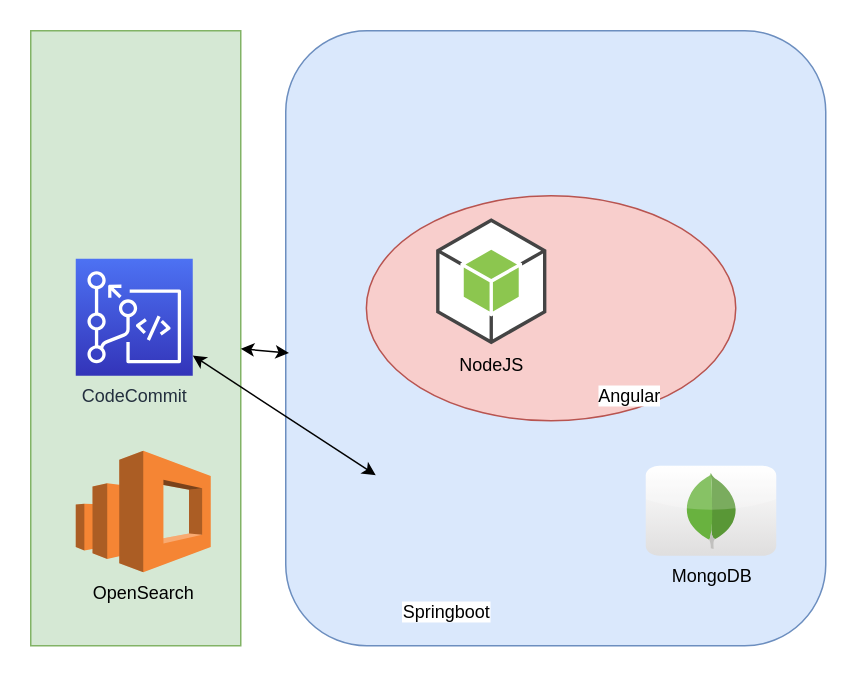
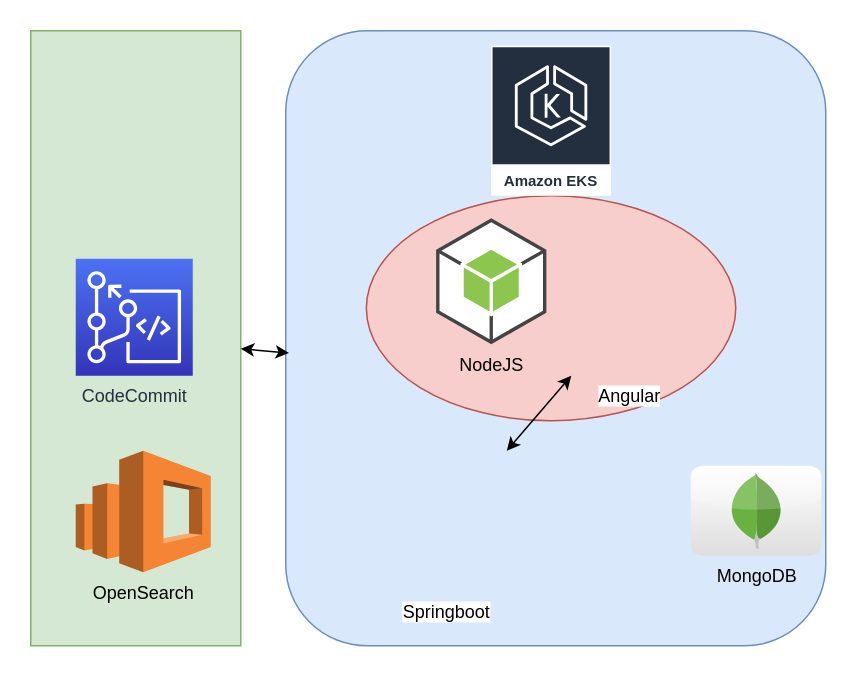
+ <mxCell id="5" value="Amazon EKS" style="sketch=0;outlineConnect=0;fontColor=#232F3E;gradientColor=none;strokeColor=#ffffff;fillColor=#232F3E;dashed=0;verticalLabelPosition=middle;verticalAlign=bottom;align=center;html=1;whiteSpace=wrap;fontSize=10;fontStyle=1;spacing=3;shape=mxgraph.aws4.productIcon;prIcon=mxgraph.aws4.eks;" parent="1" vertex="1"><mxGeometry x="326.88" y="30" width="80" height="100" as="geometry" /></mxCell>
- <mxCell id="12" value="" style="endArrow=classic;startArrow=classic;html=1;rounded=0;" edge="1" parent="1" source="10" target="6"><mxGeometry width="50" height="50" relative="1" as="geometry"><mxPoint x="154" y="250" as="sourcePoint" /><mxPoint x="204" y="200" as="targetPoint" /></mxGeometry></mxCell>
+ <mxCell id="12" value="" style="endArrow=classic;startArrow=classic;html=1;rounded=0;" edge="1" parent="1" source="10" target="9"><mxGeometry width="50" height="50" relative="1" as="geometry"><mxPoint x="154" y="250" as="sourcePoint" /><mxPoint x="204" y="200" as="targetPoint" /></mxGeometry></mxCell>
- <mxCell id="8" value="MongoDB" style="dashed=0;outlineConnect=0;html=1;align=center;labelPosition=center;verticalLabelPosition=bottom;verticalAlign=top;shape=mxgraph.webicons.mongodb;gradientColor=#DFDEDE" parent="1" vertex="1"><mxGeometry x="430" y="310" width="87" height="60" as="geometry" /></mxCell>
+ <mxCell id="8" value="MongoDB" style="dashed=0;outlineConnect=0;html=1;align=center;labelPosition=center;verticalLabelPosition=bottom;verticalAlign=top;shape=mxgraph.webicons.mongodb;gradientColor=#DFDEDE" parent="1" vertex="1"><mxGeometry x="460" y="310" width="87" height="60" as="geometry" /></mxCell>
